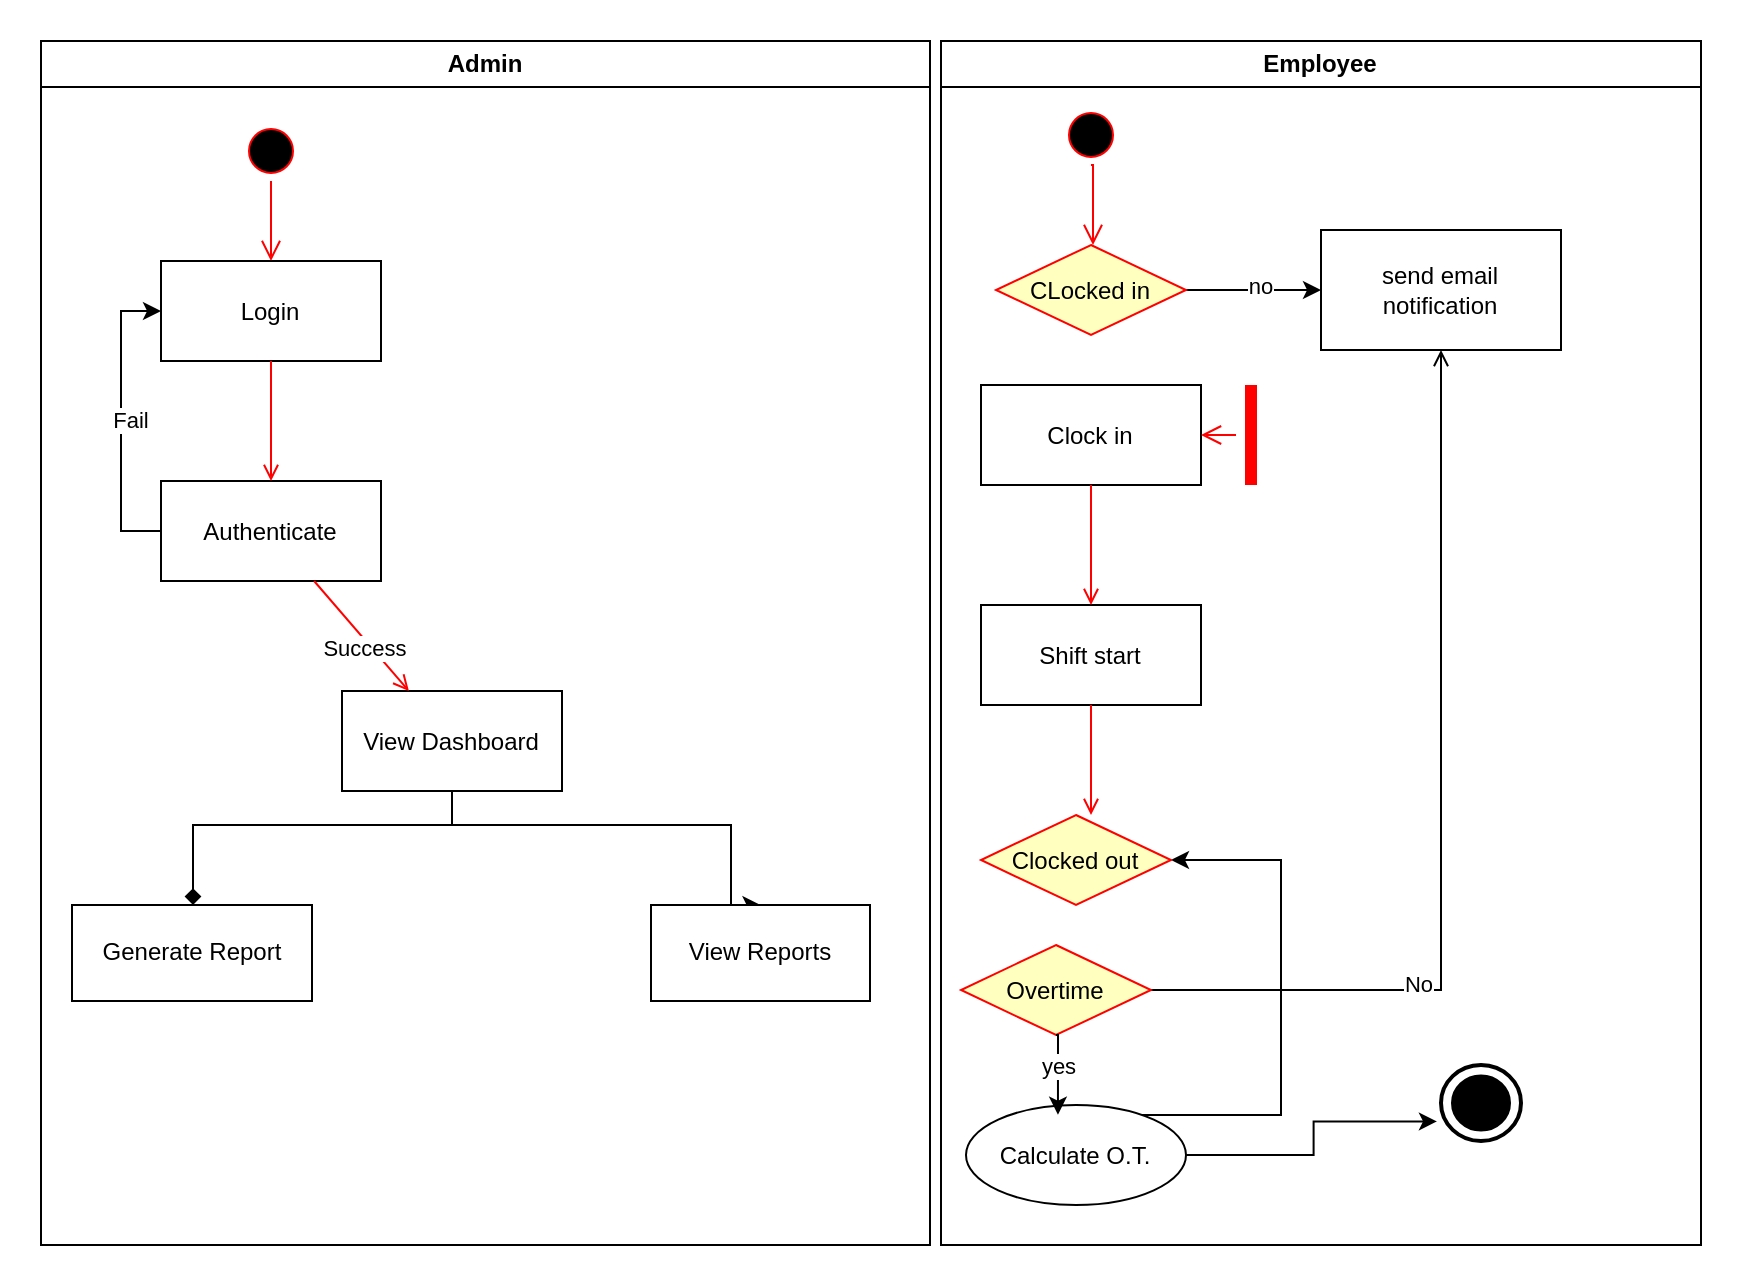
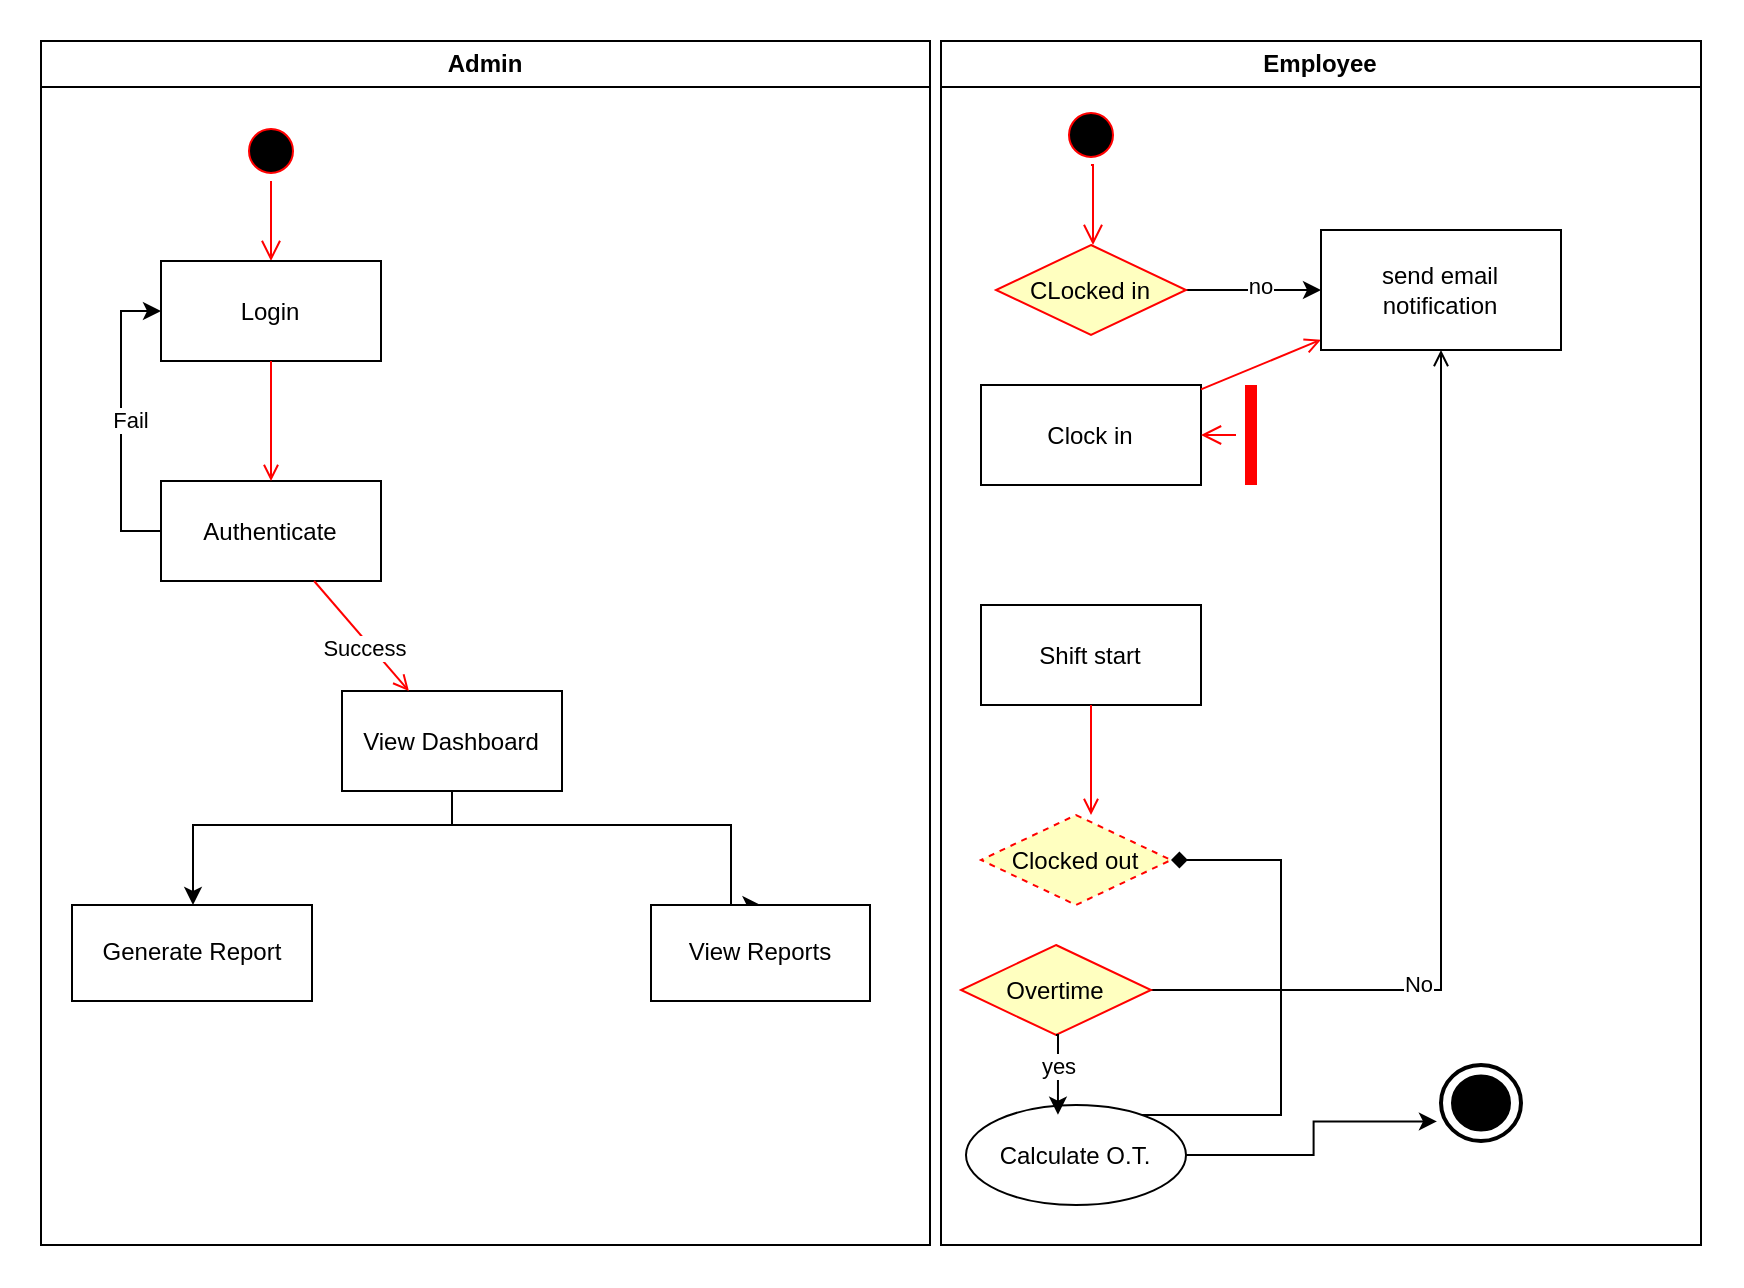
- <mxCell id="22" value="" style="endArrow=open;strokeColor=#FF0000;endFill=1;rounded=0" parent="17" source="20" target="21" edge="1"><mxGeometry relative="1" as="geometry" /></mxCell>
+ <mxCell id="22" value="" style="endArrow=open;strokeColor=#FF0000;endFill=1;rounded=0;" parent="17" source="20" target="32" edge="1"><mxGeometry relative="1" as="geometry" /></mxCell>
- <mxCell id="28" value="Clocked out" style="rhombus;fillColor=#ffffc0;strokeColor=#ff0000;" vertex="1" parent="17"><mxGeometry x="20" y="387" width="95" height="45" as="geometry" /></mxCell>
+ <mxCell id="28" value="Clocked out" style="rhombus;fillColor=#ffffc0;strokeColor=#ff0000;dashed=1;" vertex="1" parent="17"><mxGeometry x="20" y="387" width="95" height="45" as="geometry" /></mxCell>
- <mxCell id="26" style="edgeStyle=orthogonalEdgeStyle;rounded=0;orthogonalLoop=1;jettySize=auto;html=1;entryX=1;entryY=0.5;entryDx=0;entryDy=0;" edge="1" parent="17" source="27" target="28"><mxGeometry relative="1" as="geometry"><Array as="points"><mxPoint x="170" y="537" /><mxPoint x="170" y="409" /></Array></mxGeometry></mxCell>
+ <mxCell id="26" style="edgeStyle=orthogonalEdgeStyle;rounded=0;orthogonalLoop=1;jettySize=auto;html=1;entryX=1;entryY=0.5;entryDx=0;entryDy=0;endArrow=diamond;" edge="1" parent="17" source="27" target="28"><mxGeometry relative="1" as="geometry"><Array as="points"><mxPoint x="170" y="537" /><mxPoint x="170" y="409" /></Array></mxGeometry></mxCell>
- <mxCell id="10" value="" style="edgeStyle=orthogonalEdgeStyle;rounded=0;orthogonalLoop=1;jettySize=auto;html=1;endArrow=diamond;" edge="1" parent="2" source="12" target="15"><mxGeometry relative="1" as="geometry"><Array as="points"><mxPoint x="206" y="392" /><mxPoint x="76" y="392" /></Array></mxGeometry></mxCell>
+ <mxCell id="10" value="" style="edgeStyle=orthogonalEdgeStyle;rounded=0;orthogonalLoop=1;jettySize=auto;html=1;" edge="1" parent="2" source="12" target="15"><mxGeometry relative="1" as="geometry"><Array as="points"><mxPoint x="206" y="392" /><mxPoint x="76" y="392" /></Array></mxGeometry></mxCell>
